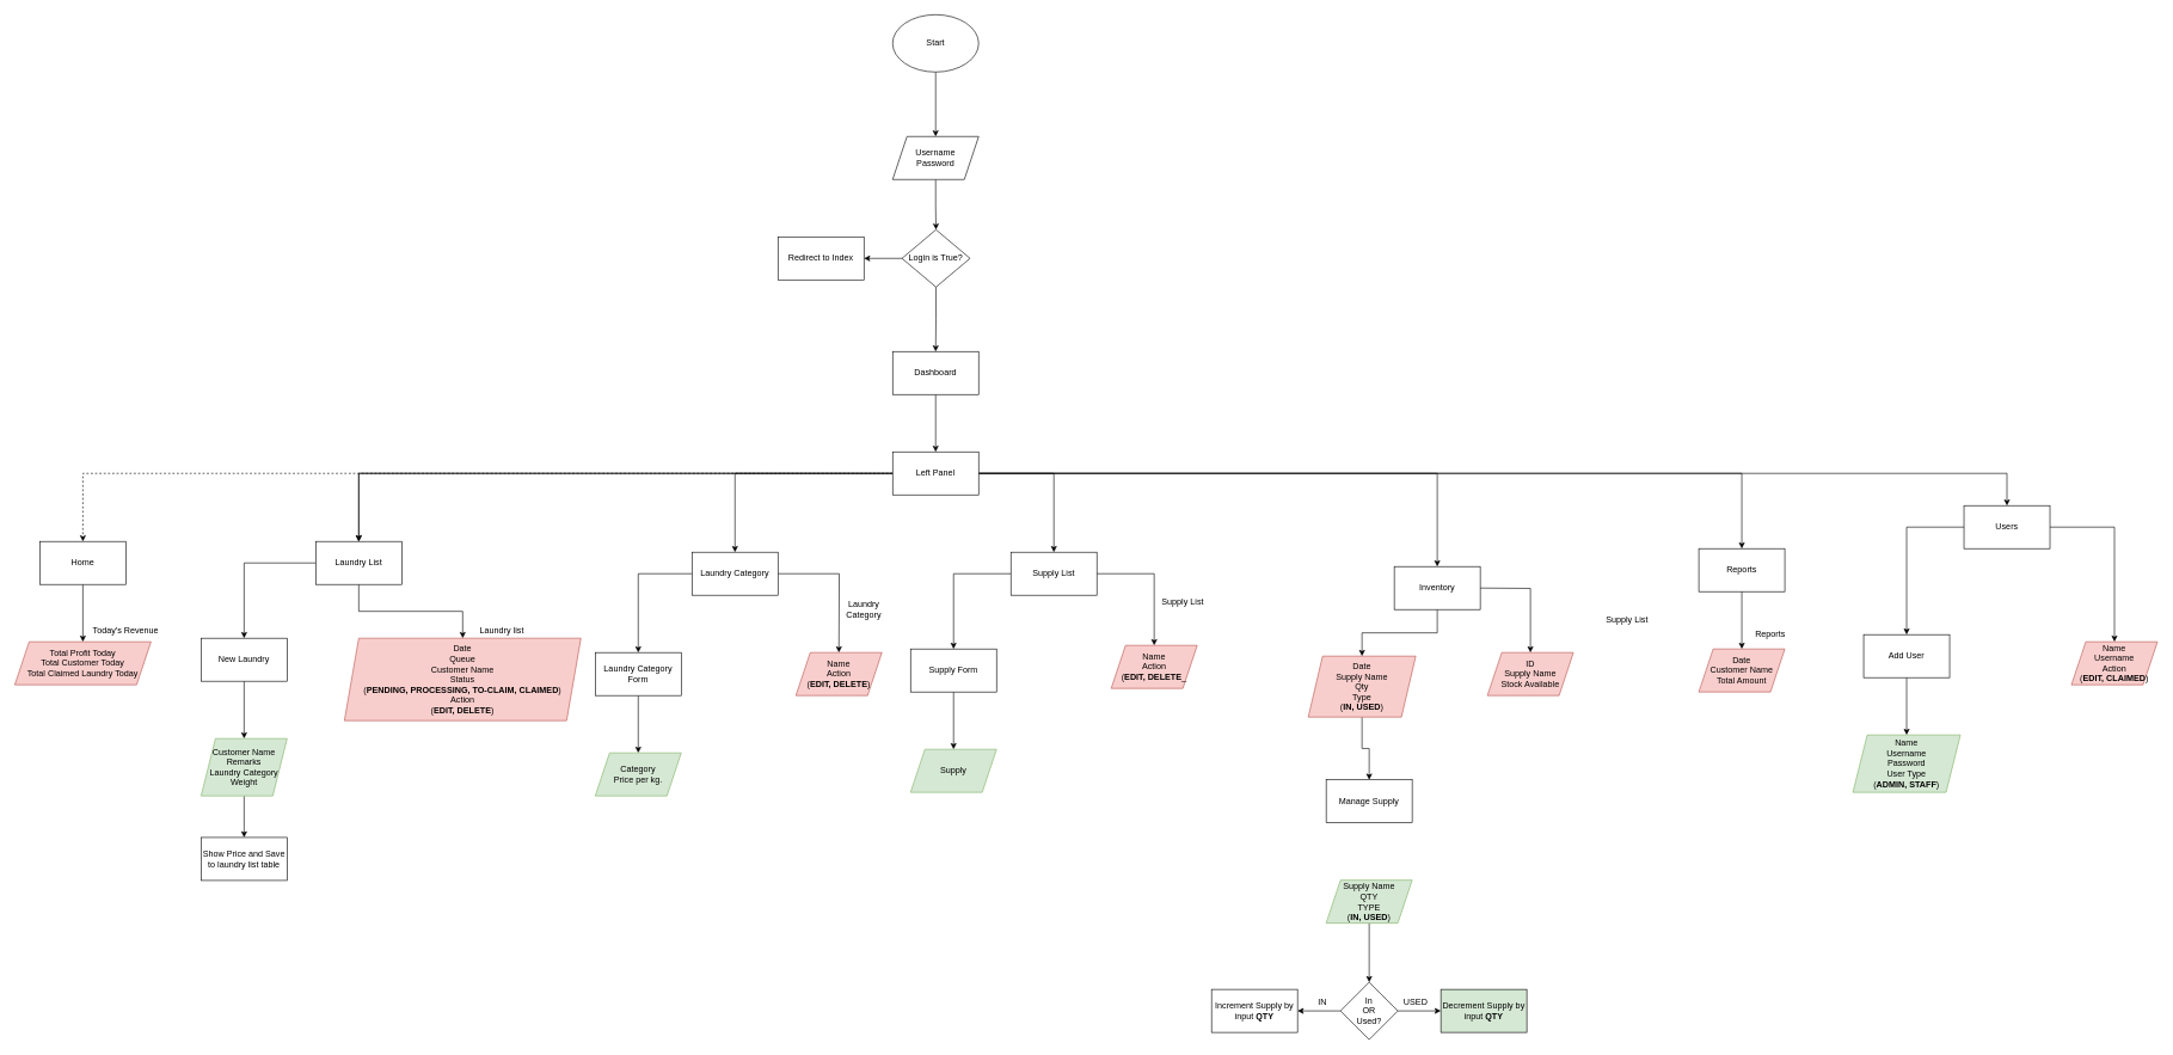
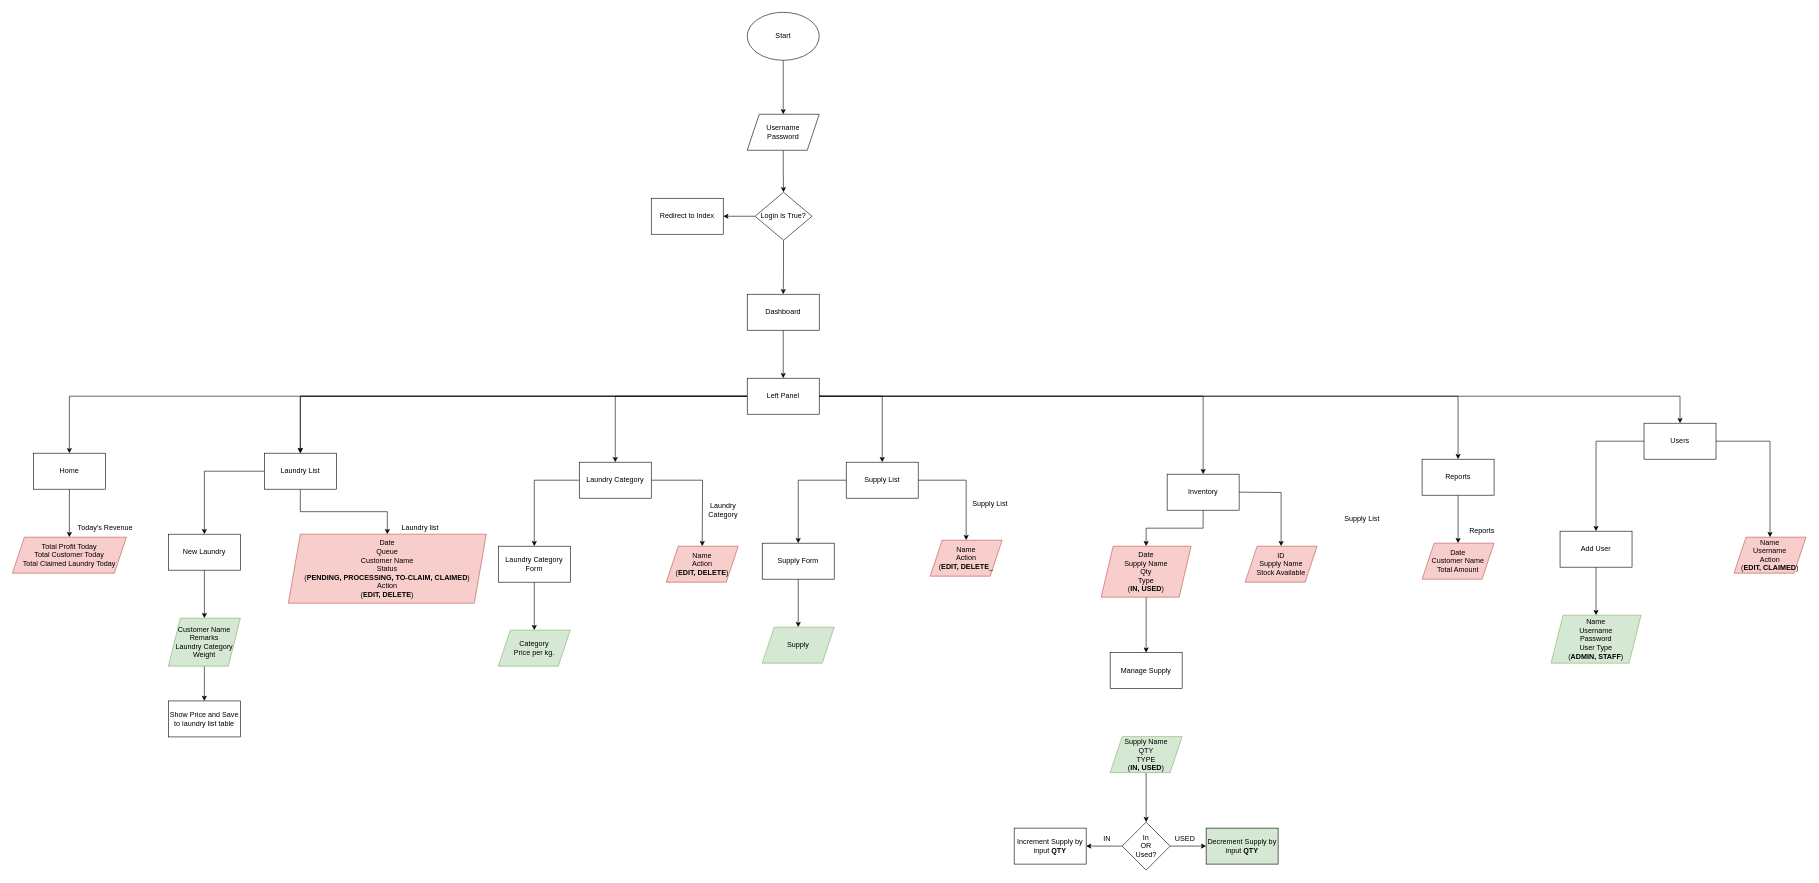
- <mxCell id="19" style="edgeStyle=orthogonalEdgeStyle;rounded=0;orthogonalLoop=1;jettySize=auto;html=1;entryX=0.5;entryY=0;entryDx=0;entryDy=0;dashed=1;" edge="1" parent="1" source="20" target="39"><mxGeometry relative="1" as="geometry"><mxPoint x="417.706" y="660" as="targetPoint" /></mxGeometry></mxCell>
+ <mxCell id="19" style="edgeStyle=orthogonalEdgeStyle;rounded=0;orthogonalLoop=1;jettySize=auto;html=1;entryX=0.5;entryY=0;entryDx=0;entryDy=0;" edge="1" parent="1" source="20" target="39"><mxGeometry relative="1" as="geometry"><mxPoint x="417.706" y="660" as="targetPoint" /></mxGeometry></mxCell>
- <mxCell id="53" value="Date&lt;br&gt;Supply Name&lt;br&gt;Qty&lt;br&gt;Type&lt;br&gt;(&lt;b&gt;IN, USED&lt;/b&gt;)" style="shape=parallelogram;perimeter=parallelogramPerimeter;whiteSpace=wrap;html=1;fixedSize=1;fillColor=#f8cecc;strokeColor=#b85450;" vertex="1" parent="1"><mxGeometry x="1825" y="915" width="150" height="85" as="geometry" /></mxCell>
+ <mxCell id="53" value="Date&lt;br&gt;Supply Name&lt;br&gt;Qty&lt;br&gt;Type&lt;br&gt;(&lt;b&gt;IN, USED&lt;/b&gt;)" style="shape=parallelogram;perimeter=parallelogramPerimeter;whiteSpace=wrap;html=1;fixedSize=1;fillColor=#f8cecc;strokeColor=#b85450;" vertex="1" parent="1"><mxGeometry x="1835" y="910" width="150" height="85" as="geometry" /></mxCell>
